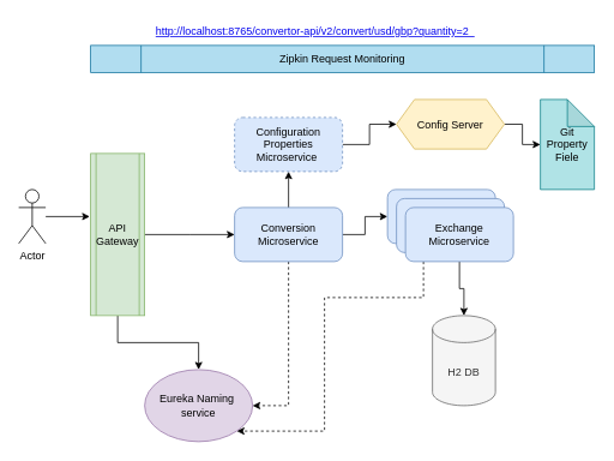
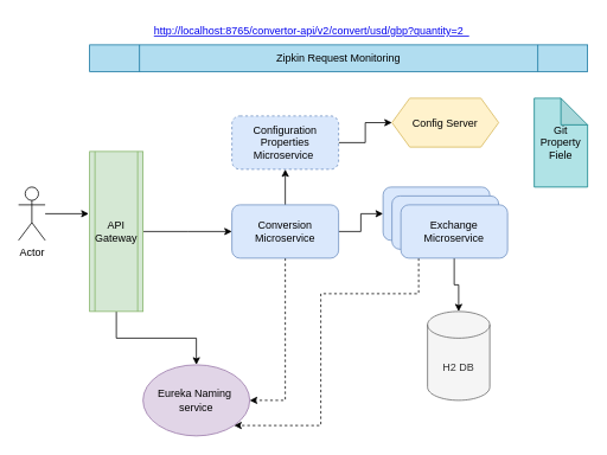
- <mxCell id="22" value="" style="edgeStyle=orthogonalEdgeStyle;rounded=0;orthogonalLoop=1;jettySize=auto;html=1;" parent="1" source="23" target="24" edge="1"><mxGeometry relative="1" as="geometry" /></mxCell>
